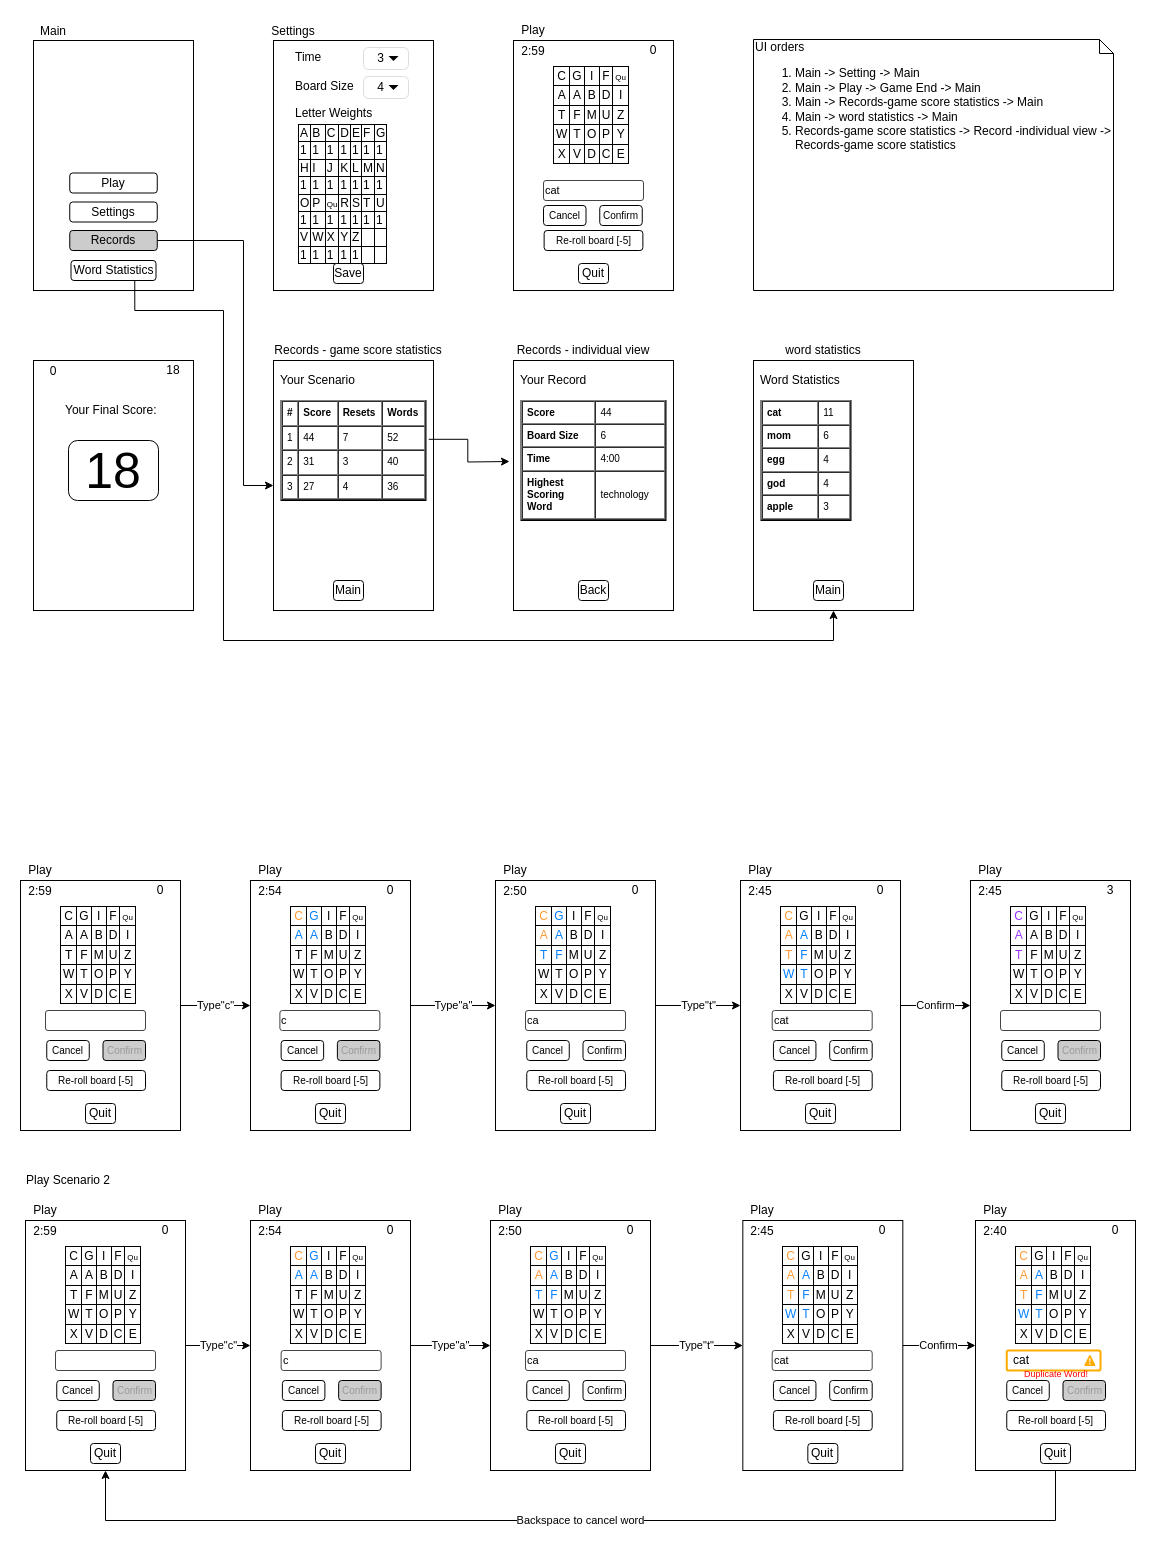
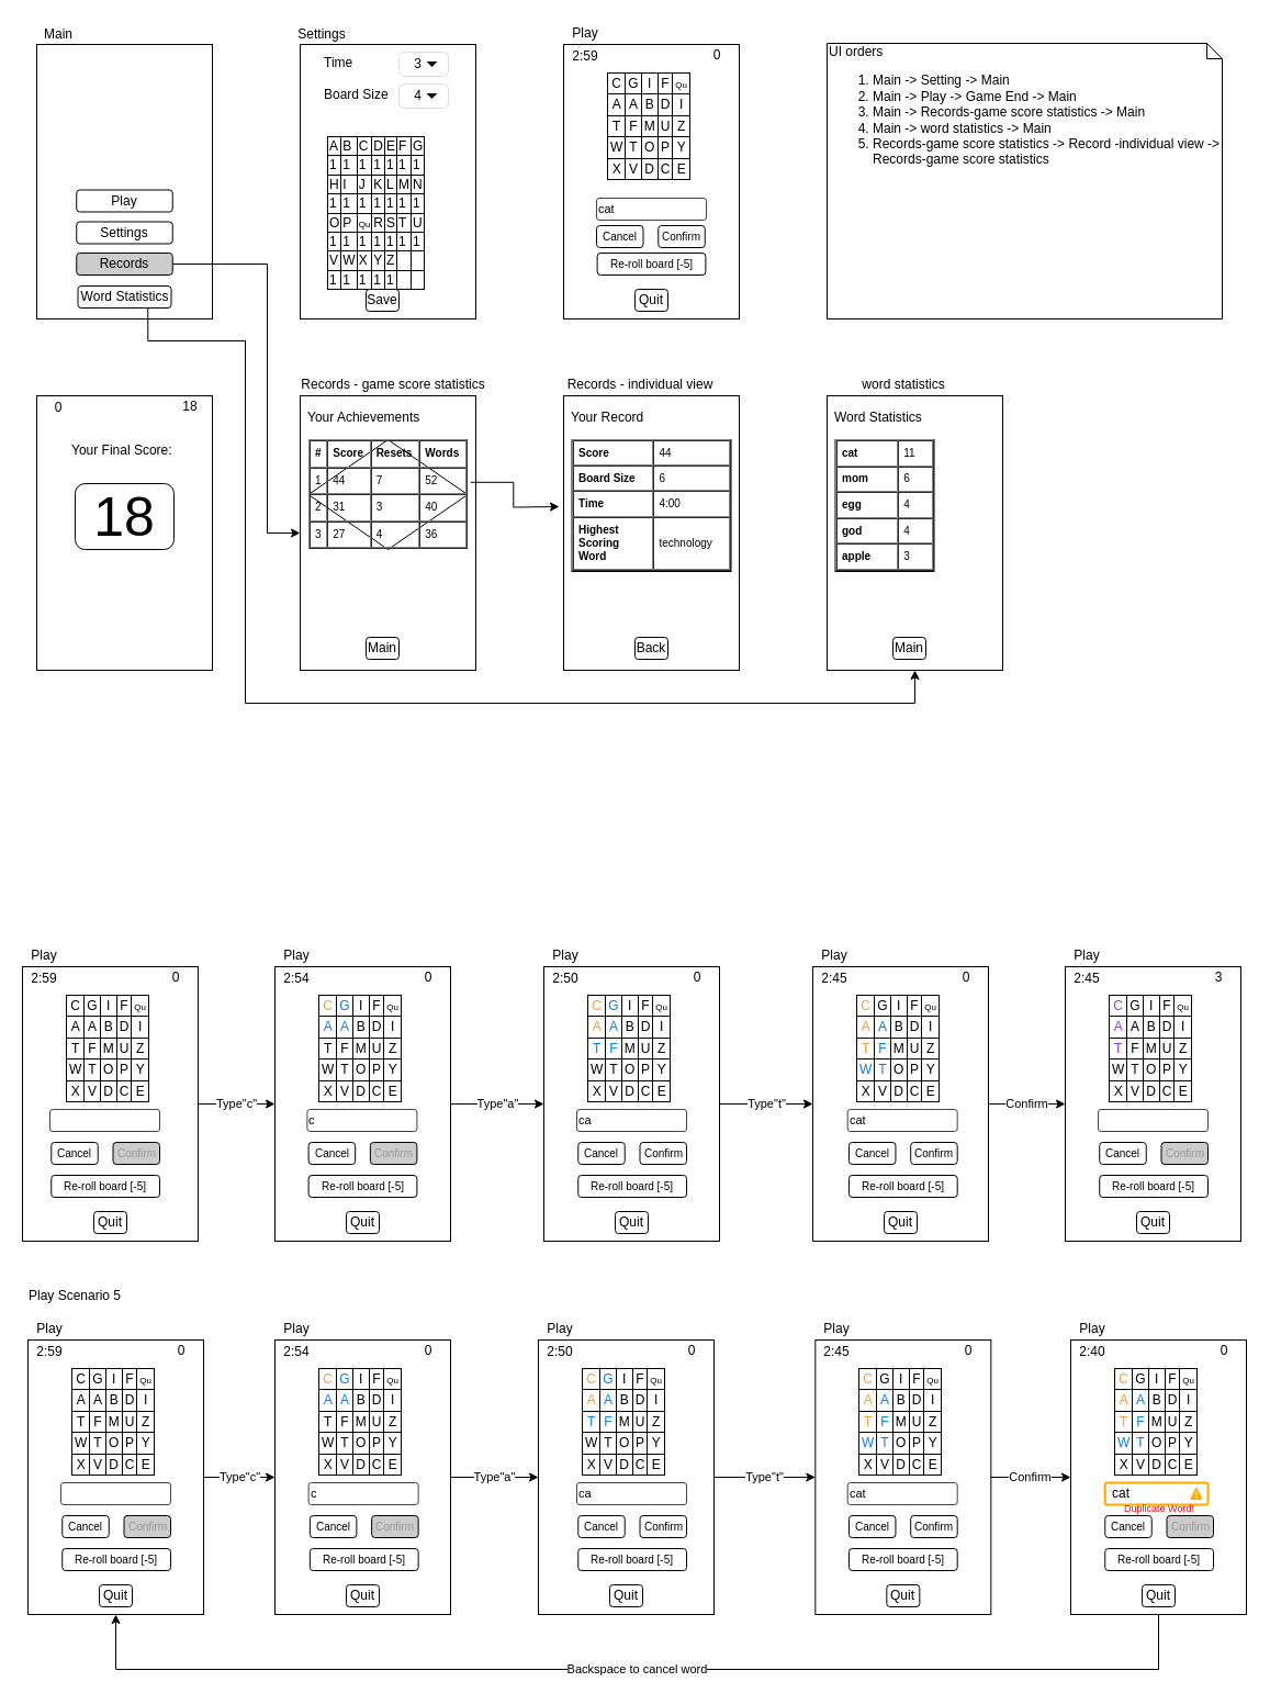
- <mxCell id="13" value="Letter Weights" style="text;html=1;strokeColor=none;fillColor=none;align=left;verticalAlign=middle;whiteSpace=wrap;rounded=0;" parent="1" vertex="1"><mxGeometry x="293" y="103" width="80" height="20" as="geometry" /></mxCell>
- <mxCell id="33" value="Your Scenario" style="text;html=1;strokeColor=none;fillColor=none;align=left;verticalAlign=middle;whiteSpace=wrap;rounded=0;" parent="1" vertex="1"><mxGeometry x="278" y="370" width="115" height="20" as="geometry" /></mxCell>
+ <mxCell id="33" value="Your Achievements" style="text;html=1;strokeColor=none;fillColor=none;align=left;verticalAlign=middle;whiteSpace=wrap;rounded=0;" parent="1" vertex="1"><mxGeometry x="278" y="370" width="115" height="20" as="geometry" /></mxCell>
- <mxCell id="32" value="&lt;table cellpadding=&quot;4&quot; cellspacing=&quot;0&quot; border=&quot;1&quot; style=&quot;width: 100% ; height: 100% ; font-size: 10px&quot;&gt;&lt;tbody&gt;&lt;tr&gt;&lt;th&gt;&lt;font style=&quot;font-size: 10px&quot;&gt;#&lt;/font&gt;&lt;/th&gt;&lt;th&gt;&lt;font style=&quot;font-size: 10px&quot;&gt;Score&lt;/font&gt;&lt;/th&gt;&lt;td&gt;&lt;b&gt;&lt;font style=&quot;font-size: 10px&quot;&gt;Resets&lt;/font&gt;&lt;/b&gt;&lt;/td&gt;&lt;td&gt;&lt;b&gt;&lt;font style=&quot;font-size: 10px&quot;&gt;Words&lt;/font&gt;&lt;/b&gt;&lt;/td&gt;&lt;/tr&gt;&lt;tr&gt;&lt;td&gt;&lt;font style=&quot;font-size: 10px&quot;&gt;1&lt;/font&gt;&lt;/td&gt;&lt;td&gt;&lt;font style=&quot;font-size: 10px&quot;&gt;44&lt;/font&gt;&lt;/td&gt;&lt;td&gt;&lt;font style=&quot;font-size: 10px&quot;&gt;7&lt;/font&gt;&lt;/td&gt;&lt;td&gt;&lt;font style=&quot;font-size: 10px&quot;&gt;52&lt;/font&gt;&lt;/td&gt;&lt;/tr&gt;&lt;tr&gt;&lt;td&gt;&lt;font style=&quot;font-size: 10px&quot;&gt;2&lt;/font&gt;&lt;/td&gt;&lt;td&gt;&lt;font style=&quot;font-size: 10px&quot;&gt;31&lt;/font&gt;&lt;/td&gt;&lt;td&gt;&lt;font style=&quot;font-size: 10px&quot;&gt;3&lt;/font&gt;&lt;/td&gt;&lt;td&gt;&lt;font style=&quot;font-size: 10px&quot;&gt;40&lt;/font&gt;&lt;/td&gt;&lt;/tr&gt;&lt;tr&gt;&lt;td&gt;3&lt;/td&gt;&lt;td&gt;27&lt;/td&gt;&lt;td&gt;4&lt;/td&gt;&lt;td&gt;36&lt;/td&gt;&lt;/tr&gt;&lt;/tbody&gt;&lt;/table&gt; " style="verticalAlign=top;align=left;overflow=fill;fontSize=12;fontFamily=Helvetica;html=1;fillColor=#ffffff;" parent="1" vertex="1"><mxGeometry x="280.5" y="400" width="145" height="100" as="geometry" /></mxCell>
+ <mxCell id="32" value="&lt;table cellpadding=&quot;4&quot; cellspacing=&quot;0&quot; border=&quot;1&quot; style=&quot;width: 100% ; height: 100% ; font-size: 10px&quot;&gt;&lt;tbody&gt;&lt;tr&gt;&lt;th&gt;&lt;font style=&quot;font-size: 10px&quot;&gt;#&lt;/font&gt;&lt;/th&gt;&lt;th&gt;&lt;font style=&quot;font-size: 10px&quot;&gt;Score&lt;/font&gt;&lt;/th&gt;&lt;td&gt;&lt;b&gt;&lt;font style=&quot;font-size: 10px&quot;&gt;Resets&lt;/font&gt;&lt;/b&gt;&lt;/td&gt;&lt;td&gt;&lt;b&gt;&lt;font style=&quot;font-size: 10px&quot;&gt;Words&lt;/font&gt;&lt;/b&gt;&lt;/td&gt;&lt;/tr&gt;&lt;tr&gt;&lt;td&gt;&lt;font style=&quot;font-size: 10px&quot;&gt;1&lt;/font&gt;&lt;/td&gt;&lt;td&gt;&lt;font style=&quot;font-size: 10px&quot;&gt;44&lt;/font&gt;&lt;/td&gt;&lt;td&gt;&lt;font style=&quot;font-size: 10px&quot;&gt;7&lt;/font&gt;&lt;/td&gt;&lt;td&gt;&lt;font style=&quot;font-size: 10px&quot;&gt;52&lt;/font&gt;&lt;/td&gt;&lt;/tr&gt;&lt;tr&gt;&lt;td&gt;&lt;font style=&quot;font-size: 10px&quot;&gt;2&lt;/font&gt;&lt;/td&gt;&lt;td&gt;&lt;font style=&quot;font-size: 10px&quot;&gt;31&lt;/font&gt;&lt;/td&gt;&lt;td&gt;&lt;font style=&quot;font-size: 10px&quot;&gt;3&lt;/font&gt;&lt;/td&gt;&lt;td&gt;&lt;font style=&quot;font-size: 10px&quot;&gt;40&lt;/font&gt;&lt;/td&gt;&lt;/tr&gt;&lt;tr&gt;&lt;td&gt;3&lt;/td&gt;&lt;td&gt;27&lt;/td&gt;&lt;td&gt;4&lt;/td&gt;&lt;td&gt;36&lt;/td&gt;&lt;/tr&gt;&lt;/tbody&gt;&lt;/table&gt; " style="rhombus;verticalAlign=top;align=left;overflow=fill;fontSize=12;fontFamily=Helvetica;html=1;fillColor=#ffffff;" parent="1" vertex="1"><mxGeometry x="280.5" y="400" width="145" height="100" as="geometry" /></mxCell>
- <mxCell id="121" value="Play Scenario 2" style="text;html=1;strokeColor=none;fillColor=none;align=center;verticalAlign=middle;whiteSpace=wrap;rounded=0;" parent="1" vertex="1"><mxGeometry x="22.5" y="1170" width="90" height="20" as="geometry" /></mxCell>
+ <mxCell id="121" value="Play Scenario 5" style="text;html=1;strokeColor=none;fillColor=none;align=center;verticalAlign=middle;whiteSpace=wrap;rounded=0;" parent="1" vertex="1"><mxGeometry x="22.5" y="1170" width="90" height="20" as="geometry" /></mxCell>
